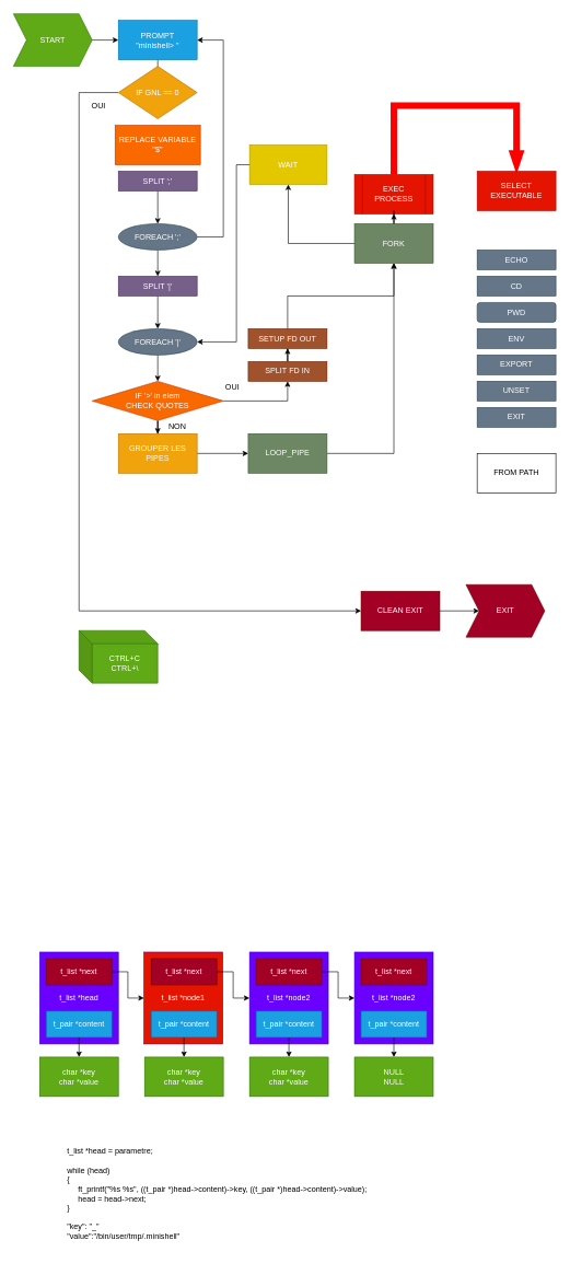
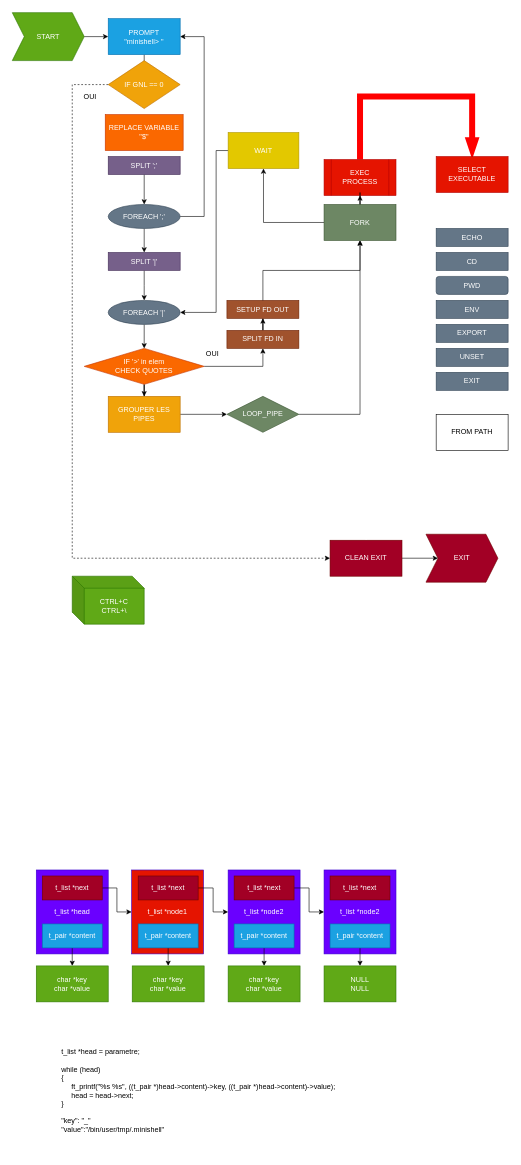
- <mxCell id="28" value="NON" style="text;html=1;strokeColor=none;fillColor=none;align=center;verticalAlign=middle;whiteSpace=wrap;rounded=0;" parent="1" vertex="1"><mxGeometry x="250" y="640" width="40" height="20" as="geometry" /></mxCell>
- <mxCell id="35" value="LOOP_PIPE" style="rounded=0;whiteSpace=wrap;html=1;fillColor=#6d8764;strokeColor=#3A5431;fontColor=#ffffff;" parent="1" vertex="1"><mxGeometry x="378" y="660" width="120" height="60" as="geometry" /></mxCell>
+ <mxCell id="35" value="LOOP_PIPE" style="rhombus;whiteSpace=wrap;html=1;fillColor=#6d8764;strokeColor=#3A5431;fontColor=#ffffff;" parent="1" vertex="1"><mxGeometry x="378" y="660" width="120" height="60" as="geometry" /></mxCell>
- <mxCell id="8" style="edgeStyle=orthogonalEdgeStyle;rounded=0;orthogonalLoop=1;jettySize=auto;html=1;entryX=0;entryY=0.5;entryDx=0;entryDy=0;exitX=0;exitY=0.5;exitDx=0;exitDy=0;" parent="1" source="12" target="10" edge="1"><mxGeometry relative="1" as="geometry"><mxPoint x="100" y="850" as="targetPoint" /><mxPoint x="180" y="170" as="sourcePoint" /><Array as="points"><mxPoint x="120" y="140" /><mxPoint x="120" y="930" /></Array></mxGeometry></mxCell>
+ <mxCell id="8" style="edgeStyle=orthogonalEdgeStyle;rounded=0;orthogonalLoop=1;jettySize=auto;html=1;entryX=0;entryY=0.5;entryDx=0;entryDy=0;exitX=0;exitY=0.5;exitDx=0;exitDy=0;dashed=1;" parent="1" source="12" target="10" edge="1"><mxGeometry relative="1" as="geometry"><mxPoint x="100" y="850" as="targetPoint" /><mxPoint x="180" y="170" as="sourcePoint" /><Array as="points"><mxPoint x="120" y="140" /><mxPoint x="120" y="930" /></Array></mxGeometry></mxCell>
